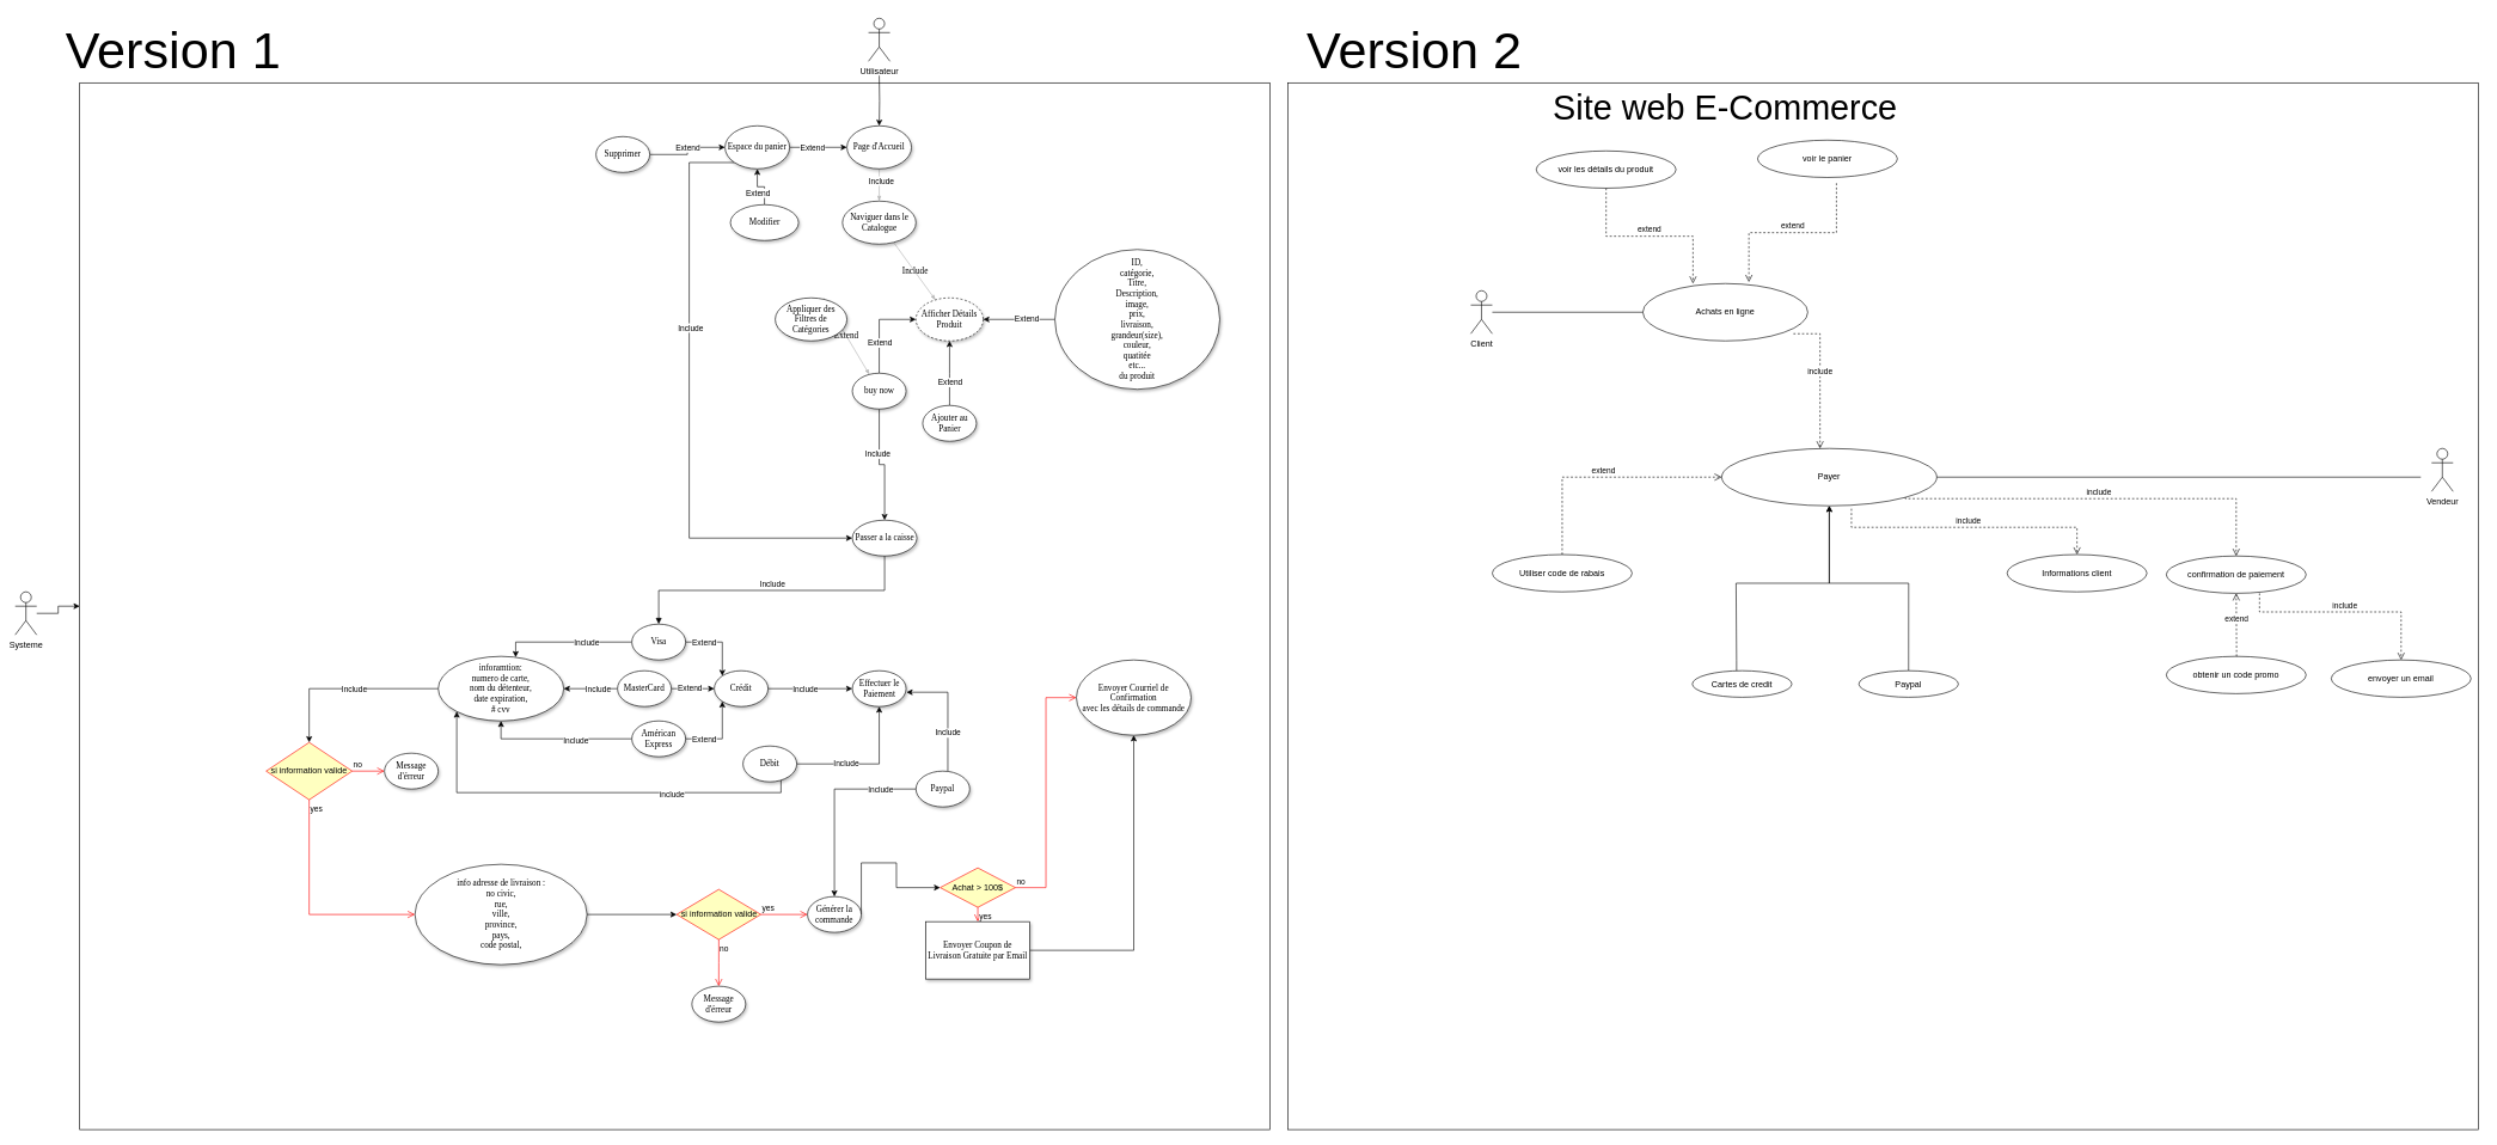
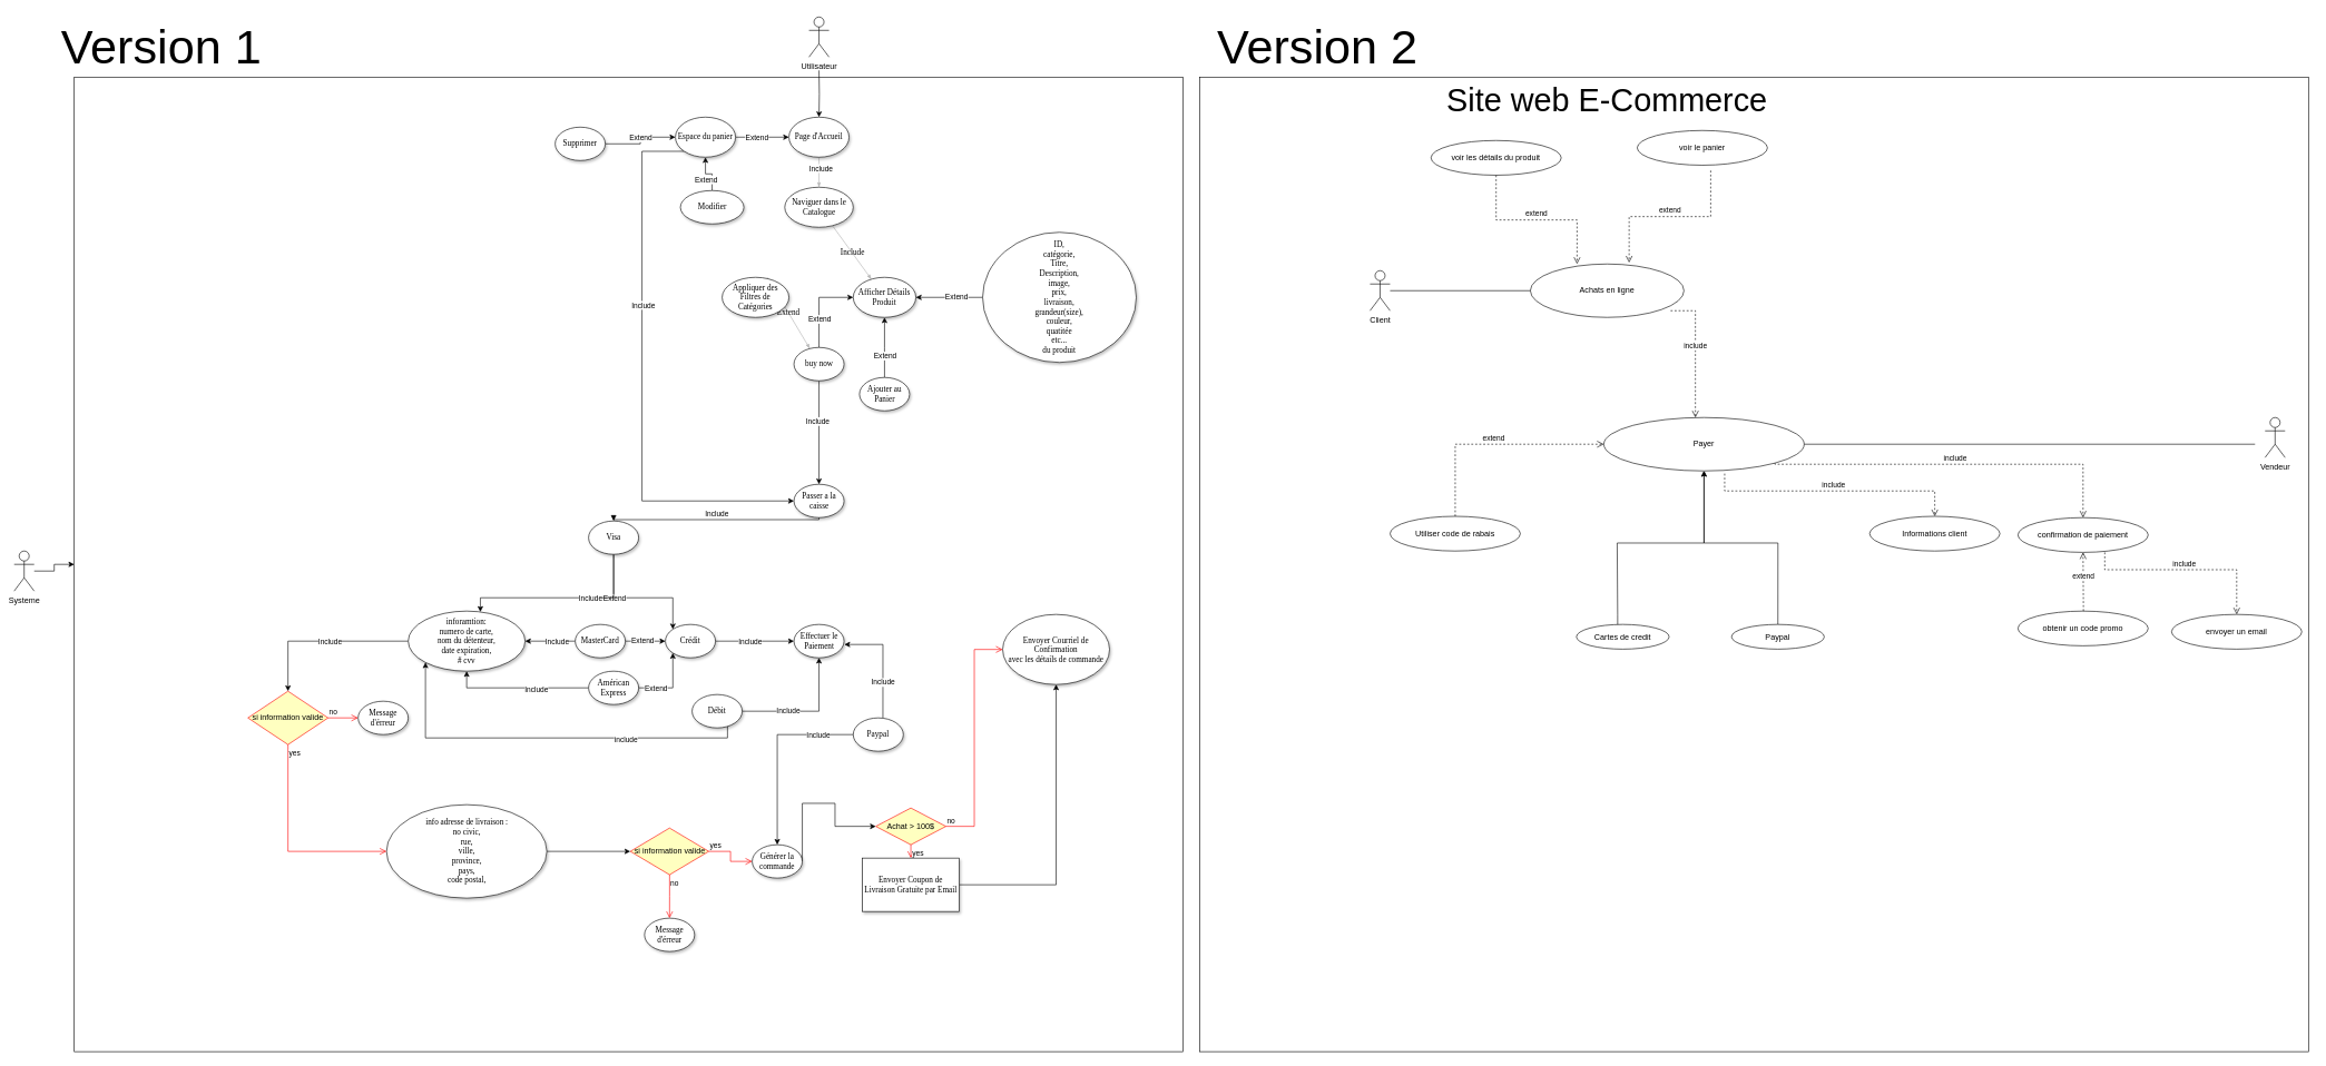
- <mxCell id="12" value="Afficher Détails Produit  " style="ellipse;whiteSpace=wrap;html=1;rounded=0;shadow=1;comic=0;labelBackgroundColor=none;strokeWidth=1;fontFamily=Verdana;fontSize=12;align=center;dashed=1;" parent="1" vertex="1"><mxGeometry x="1276.25" y="415" width="93.75" height="60" as="geometry" /></mxCell>
+ <mxCell id="12" value="Afficher Détails Produit  " style="ellipse;whiteSpace=wrap;html=1;rounded=0;shadow=1;comic=0;labelBackgroundColor=none;strokeWidth=1;fontFamily=Verdana;fontSize=12;align=center;" parent="1" vertex="1"><mxGeometry x="1276.25" y="415" width="93.75" height="60" as="geometry" /></mxCell>
- <mxCell id="27" value="Passer a la caisse" style="ellipse;whiteSpace=wrap;html=1;rounded=0;shadow=1;comic=0;labelBackgroundColor=none;strokeWidth=1;fontFamily=Verdana;fontSize=12;align=center;" parent="1" vertex="1"><mxGeometry x="1187.5" y="725" width="90" height="50" as="geometry" /></mxCell>
+ <mxCell id="27" value="Passer a la caisse" style="ellipse;whiteSpace=wrap;html=1;rounded=0;shadow=1;comic=0;labelBackgroundColor=none;strokeWidth=1;fontFamily=Verdana;fontSize=12;align=center;" parent="1" vertex="1"><mxGeometry x="1187.5" y="725" width="75" height="50" as="geometry" /></mxCell>
- <mxCell id="54" value="Visa" style="ellipse;whiteSpace=wrap;html=1;rounded=0;shadow=1;comic=0;labelBackgroundColor=none;strokeWidth=1;fontFamily=Verdana;fontSize=12;align=center;" parent="1" vertex="1"><mxGeometry x="880" y="870" width="75" height="50" as="geometry" /></mxCell>
+ <mxCell id="54" value="Visa" style="ellipse;whiteSpace=wrap;html=1;rounded=0;shadow=1;comic=0;labelBackgroundColor=none;strokeWidth=1;fontFamily=Verdana;fontSize=12;align=center;" parent="1" vertex="1"><mxGeometry x="880" y="780" width="75" height="50" as="geometry" /></mxCell>
- <mxCell id="84" value="Générer la commande" style="ellipse;whiteSpace=wrap;html=1;rounded=0;shadow=1;comic=0;labelBackgroundColor=none;strokeWidth=1;fontFamily=Verdana;fontSize=12;align=center;" parent="1" vertex="1"><mxGeometry x="1125" y="1250" width="75" height="50" as="geometry" /></mxCell>
+ <mxCell id="84" value="Générer la commande" style="ellipse;whiteSpace=wrap;html=1;rounded=0;shadow=1;comic=0;labelBackgroundColor=none;strokeWidth=1;fontFamily=Verdana;fontSize=12;align=center;" parent="1" vertex="1"><mxGeometry x="1125" y="1265" width="75" height="50" as="geometry" /></mxCell>
